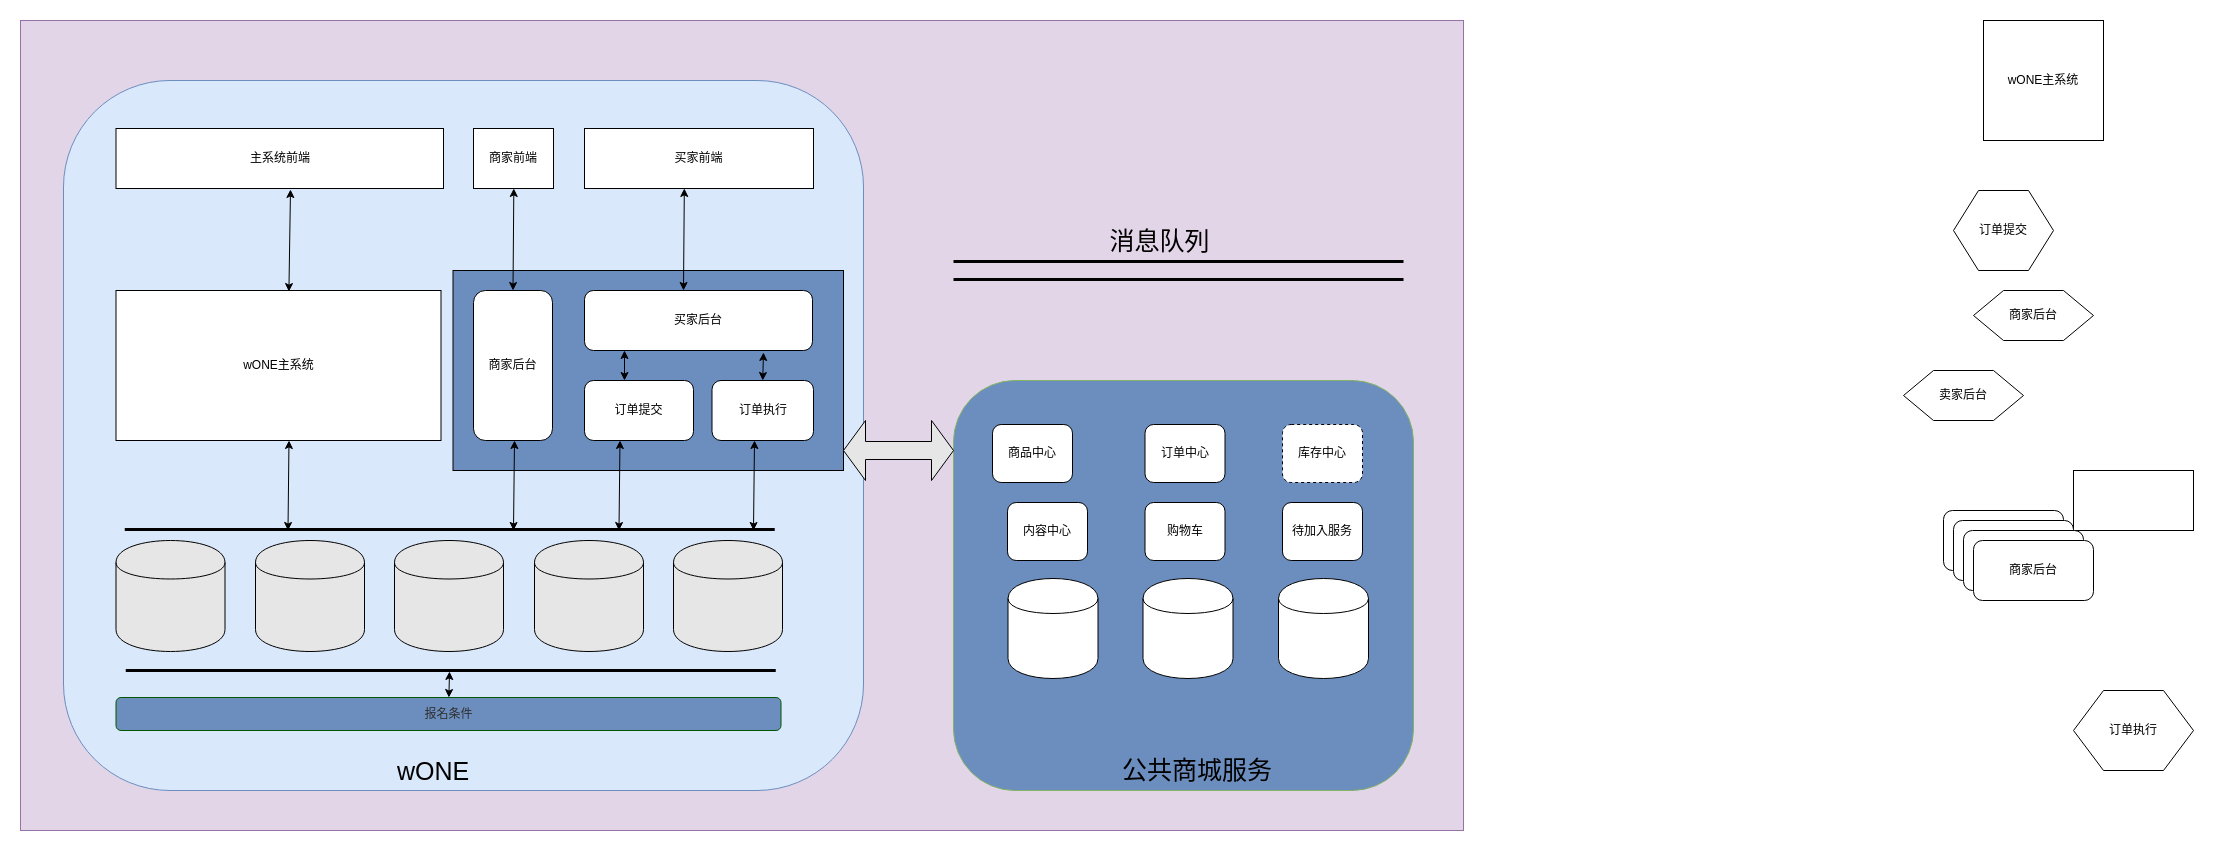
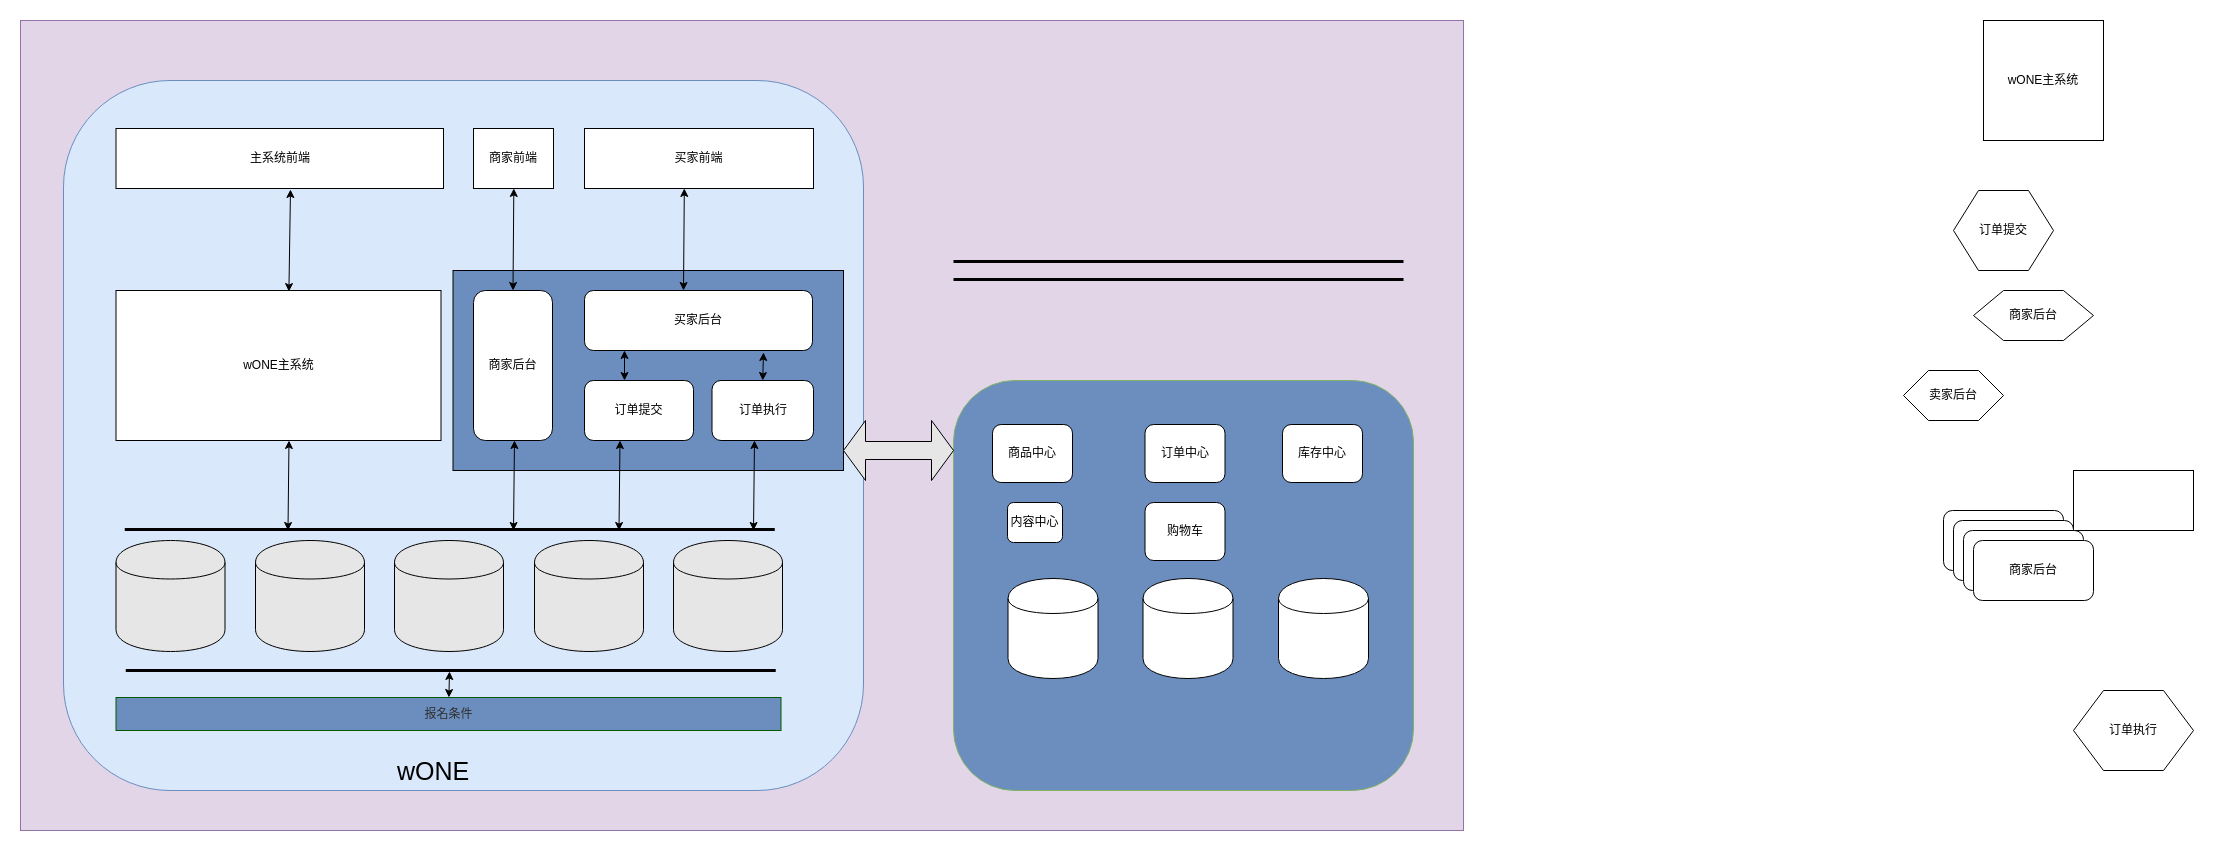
- <mxCell id="53" value="消息队列" style="text;html=1;strokeColor=none;fillColor=none;align=center;verticalAlign=middle;whiteSpace=wrap;rounded=0;fontSize=25;" vertex="1" parent="1"><mxGeometry x="1104.5" y="230" width="108.5" height="20" as="geometry" /></mxCell>
- <mxCell id="12" value="卖家后台" style="shape=hexagon;perimeter=hexagonPerimeter2;whiteSpace=wrap;html=1;" vertex="1" parent="1"><mxGeometry x="1903" y="370" width="120" height="50" as="geometry" /></mxCell>
+ <mxCell id="12" value="卖家后台" style="shape=hexagon;perimeter=hexagonPerimeter2;whiteSpace=wrap;html=1;" vertex="1" parent="1"><mxGeometry x="1903" y="370" width="100" height="50" as="geometry" /></mxCell>
- <mxCell id="32" value="库存中心" style="rounded=1;whiteSpace=wrap;html=1;dashed=1;" vertex="1" parent="1"><mxGeometry x="1282" y="424" width="80" height="58" as="geometry" /></mxCell>
+ <mxCell id="32" value="库存中心" style="rounded=1;whiteSpace=wrap;html=1;" vertex="1" parent="1"><mxGeometry x="1282" y="424" width="80" height="58" as="geometry" /></mxCell>
- <mxCell id="38" value="内容中心" style="rounded=1;whiteSpace=wrap;html=1;" vertex="1" parent="1"><mxGeometry x="1007" y="502" width="80" height="58" as="geometry" /></mxCell>
+ <mxCell id="38" value="内容中心" style="rounded=1;whiteSpace=wrap;html=1;" vertex="1" parent="1"><mxGeometry x="1007" y="502" width="55" height="40" as="geometry" /></mxCell>
- <mxCell id="33" value="待加入服务" style="rounded=1;whiteSpace=wrap;html=1;" vertex="1" parent="1"><mxGeometry x="1282" y="502" width="80" height="58" as="geometry" /></mxCell>
- <mxCell id="21" value="&lt;font color=&quot;#303030&quot;&gt;报名条件&lt;/font&gt;" style="rounded=1;whiteSpace=wrap;html=1;fillColor=#6C8EBF;strokeColor=#005700;fontColor=#ffffff;" vertex="1" parent="1"><mxGeometry x="115.5" y="697" width="665" height="33" as="geometry" /></mxCell>
+ <mxCell id="21" value="&lt;font color=&quot;#303030&quot;&gt;报名条件&lt;/font&gt;" style="whiteSpace=wrap;html=1;fillColor=#6C8EBF;strokeColor=#005700;fontColor=#ffffff;rounded=0;" vertex="1" parent="1"><mxGeometry x="115.5" y="697" width="665" height="33" as="geometry" /></mxCell>
- <mxCell id="55" value="公共商城服务" style="text;html=1;strokeColor=none;fillColor=none;align=center;verticalAlign=middle;whiteSpace=wrap;rounded=0;fontSize=25;" vertex="1" parent="1"><mxGeometry x="1104" y="759" width="185.5" height="20" as="geometry" /></mxCell>
